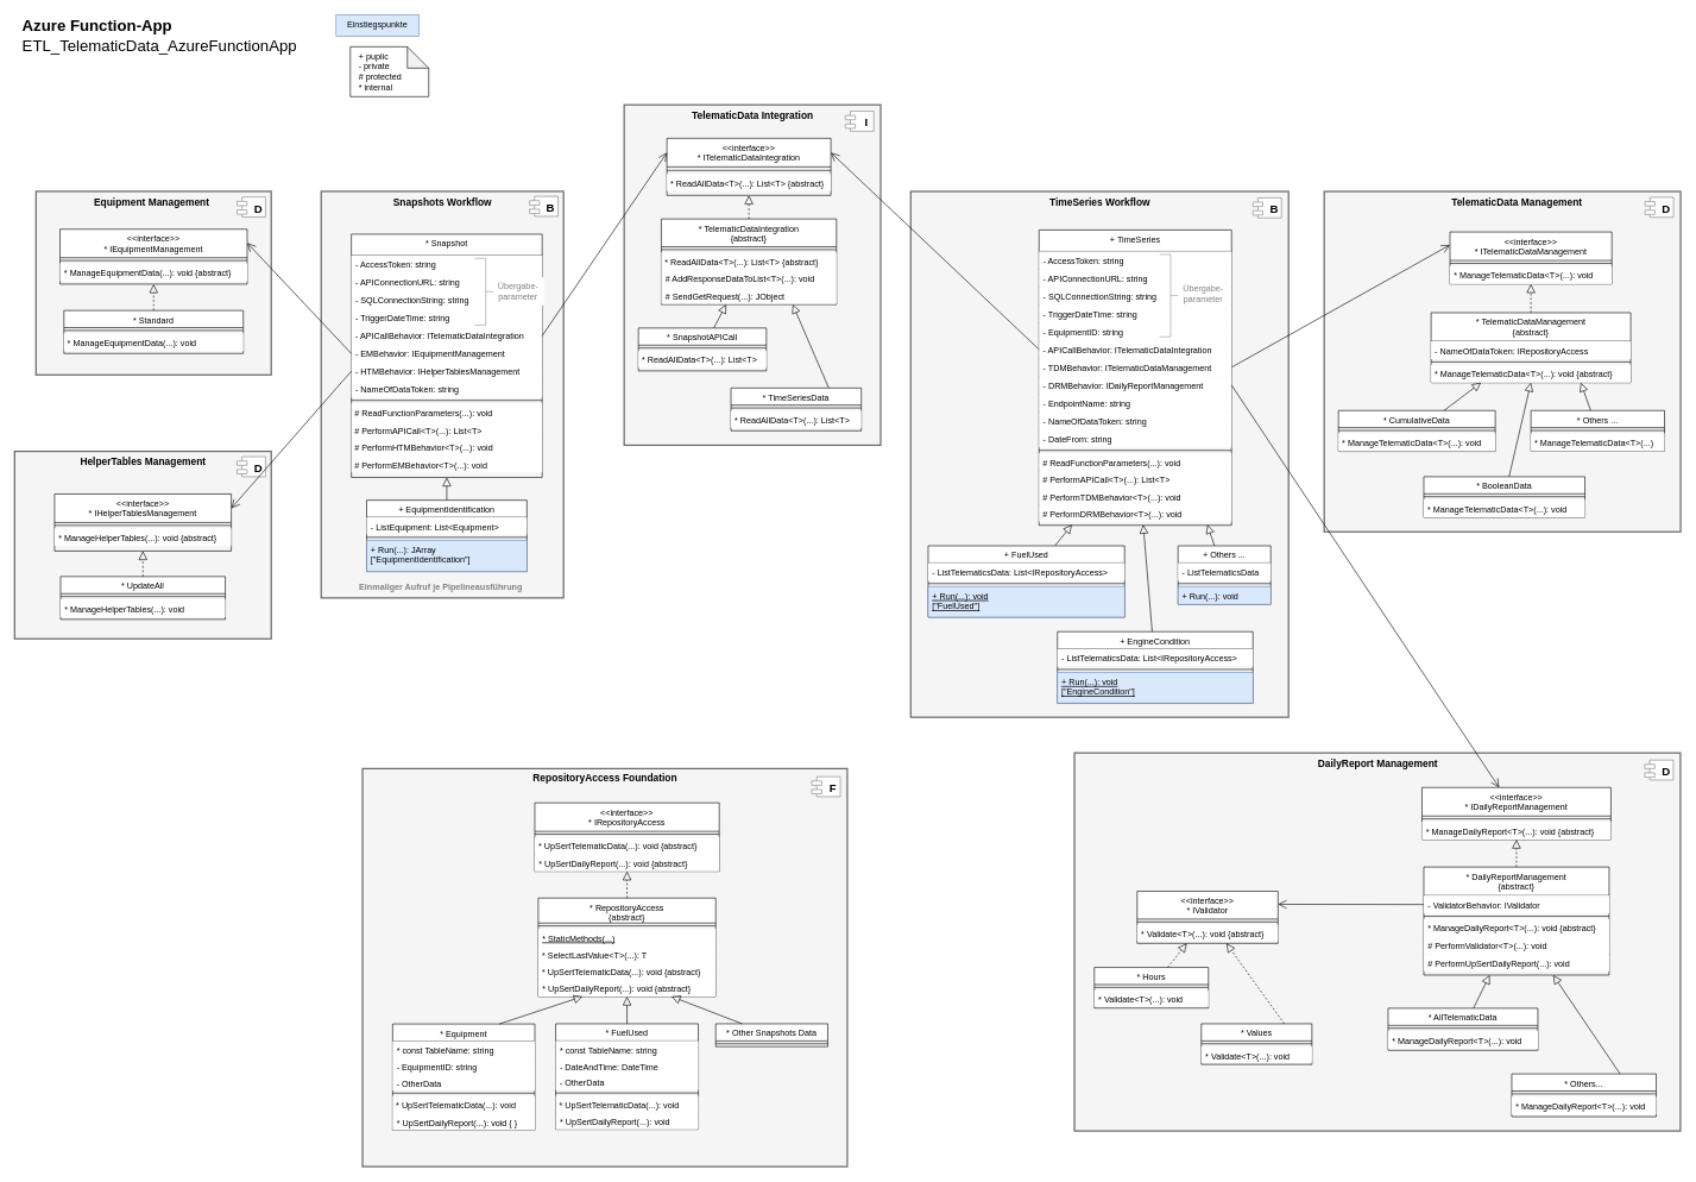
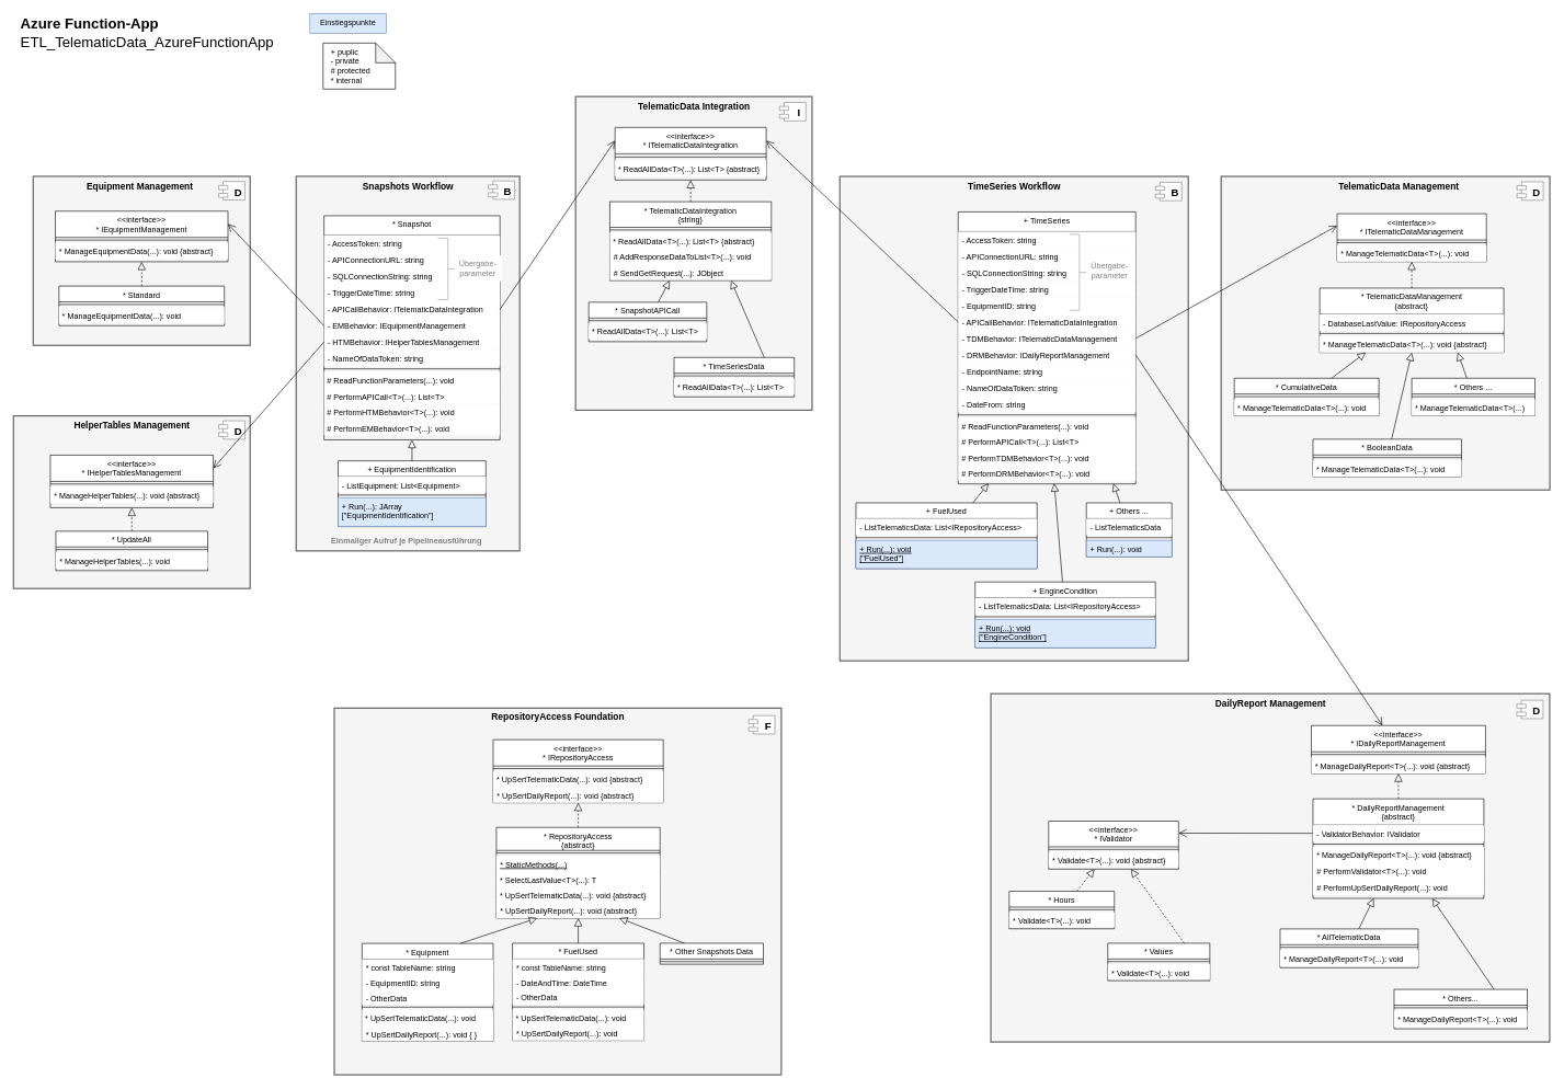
- <mxCell id="64" value="* TelematicDataIntegration&#10;{abstract}" style="swimlane;fontStyle=0;align=center;verticalAlign=top;childLayout=stackLayout;horizontal=1;startSize=39;horizontalStack=0;resizeParent=1;resizeLast=0;collapsible=1;marginBottom=0;rounded=0;shadow=0;strokeWidth=1;fillStyle=solid;fillColor=#FFFFFF;" parent="1" vertex="1"><mxGeometry x="927.18" y="306.38" width="245.66" height="120" as="geometry"><mxRectangle x="130" y="380" width="160" height="26" as="alternateBounds" /></mxGeometry></mxCell>
+ <mxCell id="64" value="* TelematicDataIntegration&#10;{string}" style="swimlane;fontStyle=0;align=center;verticalAlign=top;childLayout=stackLayout;horizontal=1;startSize=39;horizontalStack=0;resizeParent=1;resizeLast=0;collapsible=1;marginBottom=0;rounded=0;shadow=0;strokeWidth=1;fillStyle=solid;fillColor=#FFFFFF;" parent="1" vertex="1"><mxGeometry x="927.18" y="306.38" width="245.66" height="120" as="geometry"><mxRectangle x="130" y="380" width="160" height="26" as="alternateBounds" /></mxGeometry></mxCell>
- <mxCell id="112" value="&amp;nbsp;- NameOfDataToken:&lt;font style=&quot;font-size: 12px;&quot;&gt; &lt;font style=&quot;font-size: 12px;&quot;&gt;IRepositoryAccess&lt;/font&gt;&lt;/font&gt;" style="text;whiteSpace=wrap;html=1;fillColor=default;" parent="111" vertex="1"><mxGeometry y="40" width="280" height="25" as="geometry" /></mxCell>
+ <mxCell id="112" value="&amp;nbsp;- DatabaseLastValue:&lt;font style=&quot;font-size: 12px;&quot;&gt; &lt;font style=&quot;font-size: 12px;&quot;&gt;IRepositoryAccess&lt;/font&gt;&lt;/font&gt;" style="text;whiteSpace=wrap;html=1;fillColor=default;" parent="111" vertex="1"><mxGeometry y="40" width="280" height="25" as="geometry" /></mxCell>
